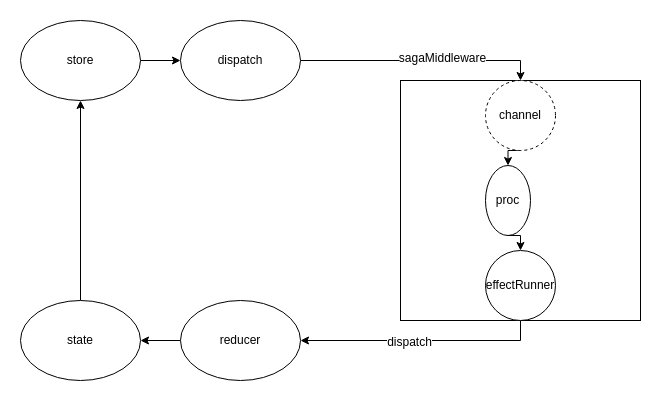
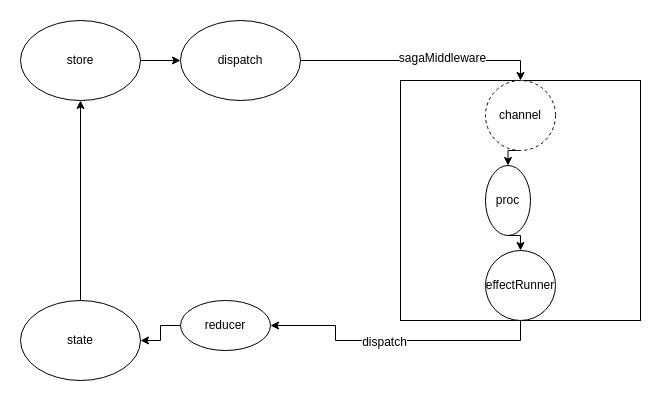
- <mxCell id="3" value="reducer" style="ellipse;whiteSpace=wrap;html=1;" parent="1" vertex="1"><mxGeometry x="180" y="300" width="120" height="80" as="geometry" /></mxCell>
+ <mxCell id="3" value="reducer" style="ellipse;whiteSpace=wrap;html=1;" parent="1" vertex="1"><mxGeometry x="180" y="300" width="90" height="50" as="geometry" /></mxCell>
